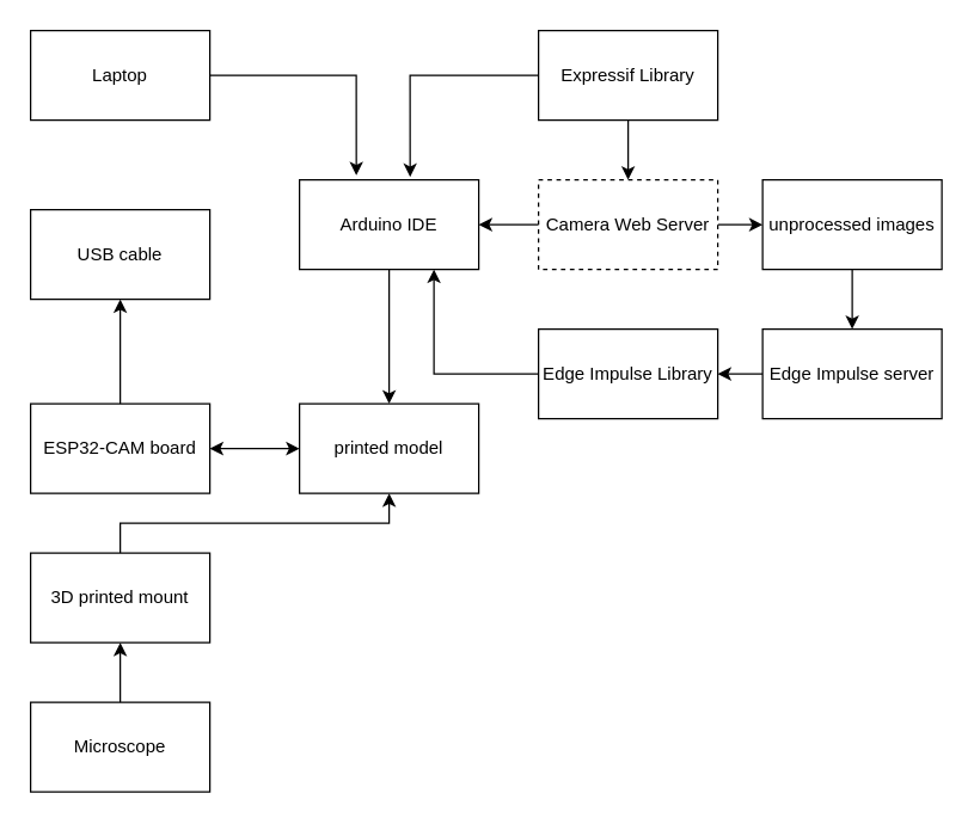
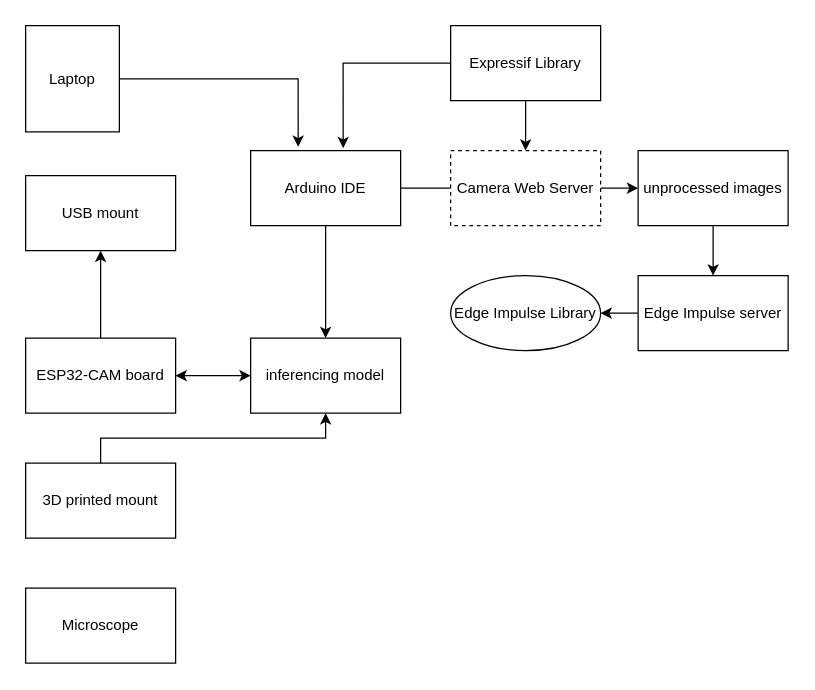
- <mxCell id="10" value="Laptop" style="rounded=0;whiteSpace=wrap;html=1;" vertex="1" parent="1"><mxGeometry x="20" y="20" width="120" height="60" as="geometry" /></mxCell>
+ <mxCell id="10" value="Laptop" style="rounded=0;whiteSpace=wrap;html=1;" vertex="1" parent="1"><mxGeometry x="20" y="20" width="75" height="85" as="geometry" /></mxCell>
- <mxCell id="19" style="edgeStyle=orthogonalEdgeStyle;rounded=0;orthogonalLoop=1;jettySize=auto;html=1;exitX=0;exitY=0.5;exitDx=0;exitDy=0;entryX=1;entryY=0.5;entryDx=0;entryDy=0;" edge="1" parent="1" source="20" target="12"><mxGeometry relative="1" as="geometry" /></mxCell>
+ <mxCell id="19" style="edgeStyle=orthogonalEdgeStyle;rounded=0;orthogonalLoop=1;jettySize=auto;html=1;exitX=0;exitY=0.5;exitDx=0;exitDy=0;entryX=1;entryY=0.5;entryDx=0;entryDy=0;endArrow=none;" edge="1" parent="1" source="20" target="12"><mxGeometry relative="1" as="geometry" /></mxCell>
- <mxCell id="8" value="USB cable" style="rounded=0;whiteSpace=wrap;html=1;" vertex="1" parent="1"><mxGeometry x="20" y="140" width="120" height="60" as="geometry" /></mxCell>
+ <mxCell id="8" value="USB mount" style="rounded=0;whiteSpace=wrap;html=1;" vertex="1" parent="1"><mxGeometry x="20" y="140" width="120" height="60" as="geometry" /></mxCell>
- <mxCell id="16" style="edgeStyle=orthogonalEdgeStyle;rounded=0;orthogonalLoop=1;jettySize=auto;html=1;exitX=0;exitY=0.5;exitDx=0;exitDy=0;entryX=0.75;entryY=1;entryDx=0;entryDy=0;" edge="1" parent="1" source="17" target="12"><mxGeometry relative="1" as="geometry" /></mxCell>
- <mxCell id="17" value="Edge Impulse Library" style="rounded=0;whiteSpace=wrap;html=1;" vertex="1" parent="1"><mxGeometry x="360" y="220" width="120" height="60" as="geometry" /></mxCell>
+ <mxCell id="17" value="Edge Impulse Library" style="ellipse;whiteSpace=wrap;html=1;" vertex="1" parent="1"><mxGeometry x="360" y="220" width="120" height="60" as="geometry" /></mxCell>
- <mxCell id="25" value="printed model" style="rounded=0;whiteSpace=wrap;html=1;" vertex="1" parent="1"><mxGeometry x="200" y="270" width="120" height="60" as="geometry" /></mxCell>
+ <mxCell id="25" value="inferencing model" style="rounded=0;whiteSpace=wrap;html=1;" vertex="1" parent="1"><mxGeometry x="200" y="270" width="120" height="60" as="geometry" /></mxCell>
- <mxCell id="4" style="edgeStyle=orthogonalEdgeStyle;rounded=0;orthogonalLoop=1;jettySize=auto;html=1;exitX=0.5;exitY=0;exitDx=0;exitDy=0;entryX=0.5;entryY=1;entryDx=0;entryDy=0;" edge="1" parent="1" source="5" target="7"><mxGeometry relative="1" as="geometry" /></mxCell>
